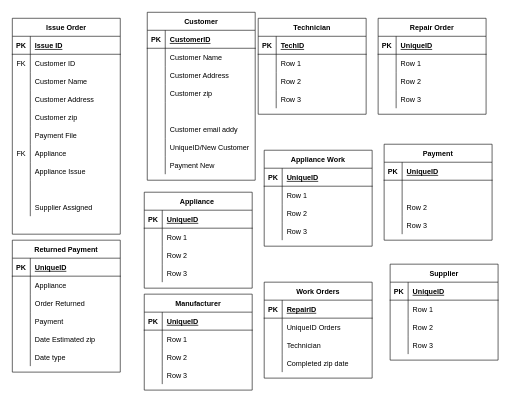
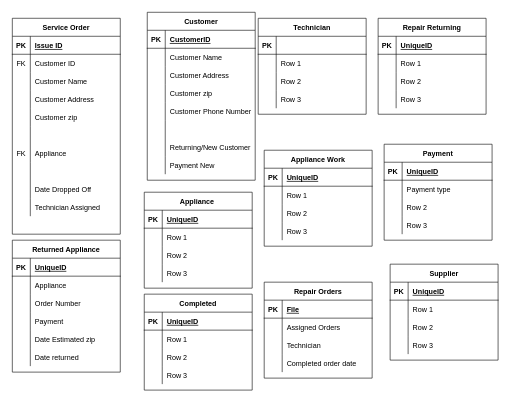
- <mxCell id="2" value="Issue Order" style="shape=table;startSize=30;container=1;collapsible=1;childLayout=tableLayout;fixedRows=1;rowLines=0;fontStyle=1;align=center;resizeLast=1;" vertex="1" parent="1"><mxGeometry x="20" y="30" width="180" height="360" as="geometry" /></mxCell>
+ <mxCell id="2" value="Service Order" style="shape=table;startSize=30;container=1;collapsible=1;childLayout=tableLayout;fixedRows=1;rowLines=0;fontStyle=1;align=center;resizeLast=1;" vertex="1" parent="1"><mxGeometry x="20" y="30" width="180" height="360" as="geometry" /></mxCell>
- <mxCell id="71" value="Repair Order" style="shape=table;startSize=30;container=1;collapsible=1;childLayout=tableLayout;fixedRows=1;rowLines=0;fontStyle=1;align=center;resizeLast=1;" vertex="1" parent="1"><mxGeometry x="630" y="30" width="180" height="160" as="geometry" /></mxCell>
+ <mxCell id="71" value="Repair Returning" style="shape=table;startSize=30;container=1;collapsible=1;childLayout=tableLayout;fixedRows=1;rowLines=0;fontStyle=1;align=center;resizeLast=1;" vertex="1" parent="1"><mxGeometry x="630" y="30" width="180" height="160" as="geometry" /></mxCell>
- <mxCell id="61" value="TechID" style="shape=partialRectangle;connectable=0;fillColor=none;top=0;left=0;bottom=0;right=0;align=left;spacingLeft=6;fontStyle=5;overflow=hidden;" vertex="1" parent="59"><mxGeometry x="30" width="150" height="30" as="geometry" /></mxCell>
+ <mxCell id="48" value="Customer Phone Number" style="shape=partialRectangle;connectable=0;fillColor=none;top=0;left=0;bottom=0;right=0;align=left;spacingLeft=6;overflow=hidden;" vertex="1" parent="46"><mxGeometry x="30" width="150" height="30" as="geometry" /></mxCell>
- <mxCell id="51" value="Customer email addy" style="shape=partialRectangle;connectable=0;fillColor=none;top=0;left=0;bottom=0;right=0;align=left;spacingLeft=6;overflow=hidden;" vertex="1" parent="49"><mxGeometry x="30" width="150" height="30" as="geometry" /></mxCell>
- <mxCell id="20" value="Payment File" style="shape=partialRectangle;connectable=0;fillColor=none;top=0;left=0;bottom=0;right=0;align=left;spacingLeft=6;overflow=hidden;" vertex="1" parent="18"><mxGeometry x="30" width="150" height="30" as="geometry" /></mxCell>
- <mxCell id="54" value="UniqueID/New Customer" style="shape=partialRectangle;connectable=0;fillColor=none;top=0;left=0;bottom=0;right=0;align=left;spacingLeft=6;overflow=hidden;" vertex="1" parent="52"><mxGeometry x="30" width="150" height="30" as="geometry" /></mxCell>
+ <mxCell id="54" value="Returning/New Customer" style="shape=partialRectangle;connectable=0;fillColor=none;top=0;left=0;bottom=0;right=0;align=left;spacingLeft=6;overflow=hidden;" vertex="1" parent="52"><mxGeometry x="30" width="150" height="30" as="geometry" /></mxCell>
- <mxCell id="26" value="Appliance Issue" style="shape=partialRectangle;connectable=0;fillColor=none;top=0;left=0;bottom=0;right=0;align=left;spacingLeft=6;overflow=hidden;" vertex="1" parent="24"><mxGeometry x="30" width="150" height="30" as="geometry" /></mxCell>
+ <mxCell id="29" value="Date Dropped Off" style="shape=partialRectangle;connectable=0;fillColor=none;top=0;left=0;bottom=0;right=0;align=left;spacingLeft=6;overflow=hidden;" vertex="1" parent="27"><mxGeometry x="30" width="150" height="30" as="geometry" /></mxCell>
+ <mxCell id="90" value="Payment type" style="shape=partialRectangle;connectable=0;fillColor=none;top=0;left=0;bottom=0;right=0;align=left;spacingLeft=6;overflow=hidden;" vertex="1" parent="88"><mxGeometry x="30" width="150" height="30" as="geometry" /></mxCell>
- <mxCell id="32" value="Supplier Assigned" style="shape=partialRectangle;connectable=0;fillColor=none;top=0;left=0;bottom=0;right=0;align=left;spacingLeft=6;overflow=hidden;" vertex="1" parent="30"><mxGeometry x="30" width="150" height="30" as="geometry" /></mxCell>
+ <mxCell id="32" value="Technician Assigned" style="shape=partialRectangle;connectable=0;fillColor=none;top=0;left=0;bottom=0;right=0;align=left;spacingLeft=6;overflow=hidden;" vertex="1" parent="30"><mxGeometry x="30" width="150" height="30" as="geometry" /></mxCell>
- <mxCell id="162" value="Returned Payment" style="shape=table;startSize=30;container=1;collapsible=1;childLayout=tableLayout;fixedRows=1;rowLines=0;fontStyle=1;align=center;resizeLast=1;" vertex="1" parent="1"><mxGeometry x="20" y="400" width="180" height="220" as="geometry" /></mxCell>
+ <mxCell id="162" value="Returned Appliance" style="shape=table;startSize=30;container=1;collapsible=1;childLayout=tableLayout;fixedRows=1;rowLines=0;fontStyle=1;align=center;resizeLast=1;" vertex="1" parent="1"><mxGeometry x="20" y="400" width="180" height="220" as="geometry" /></mxCell>
- <mxCell id="149" value="Work Orders" style="shape=table;startSize=30;container=1;collapsible=1;childLayout=tableLayout;fixedRows=1;rowLines=0;fontStyle=1;align=center;resizeLast=1;" vertex="1" parent="1"><mxGeometry x="440" y="470" width="180" height="160" as="geometry" /></mxCell>
+ <mxCell id="149" value="Repair Orders" style="shape=table;startSize=30;container=1;collapsible=1;childLayout=tableLayout;fixedRows=1;rowLines=0;fontStyle=1;align=center;resizeLast=1;" vertex="1" parent="1"><mxGeometry x="440" y="470" width="180" height="160" as="geometry" /></mxCell>
- <mxCell id="171" value="Order Returned" style="shape=partialRectangle;connectable=0;fillColor=none;top=0;left=0;bottom=0;right=0;align=left;spacingLeft=6;overflow=hidden;" vertex="1" parent="169"><mxGeometry x="30" width="150" height="30" as="geometry" /></mxCell>
+ <mxCell id="171" value="Order Number" style="shape=partialRectangle;connectable=0;fillColor=none;top=0;left=0;bottom=0;right=0;align=left;spacingLeft=6;overflow=hidden;" vertex="1" parent="169"><mxGeometry x="30" width="150" height="30" as="geometry" /></mxCell>
- <mxCell id="136" value="Manufacturer" style="shape=table;startSize=30;container=1;collapsible=1;childLayout=tableLayout;fixedRows=1;rowLines=0;fontStyle=1;align=center;resizeLast=1;" vertex="1" parent="1"><mxGeometry x="240" y="490" width="180" height="160" as="geometry" /></mxCell>
+ <mxCell id="136" value="Completed" style="shape=table;startSize=30;container=1;collapsible=1;childLayout=tableLayout;fixedRows=1;rowLines=0;fontStyle=1;align=center;resizeLast=1;" vertex="1" parent="1"><mxGeometry x="240" y="490" width="180" height="160" as="geometry" /></mxCell>
- <mxCell id="152" value="RepairID" style="shape=partialRectangle;connectable=0;fillColor=none;top=0;left=0;bottom=0;right=0;align=left;spacingLeft=6;fontStyle=5;overflow=hidden;" vertex="1" parent="150"><mxGeometry x="30" width="150" height="30" as="geometry" /></mxCell>
+ <mxCell id="152" value="File" style="shape=partialRectangle;connectable=0;fillColor=none;top=0;left=0;bottom=0;right=0;align=left;spacingLeft=6;fontStyle=5;overflow=hidden;" vertex="1" parent="150"><mxGeometry x="30" width="150" height="30" as="geometry" /></mxCell>
- <mxCell id="155" value="UniqueID Orders" style="shape=partialRectangle;connectable=0;fillColor=none;top=0;left=0;bottom=0;right=0;align=left;spacingLeft=6;overflow=hidden;" vertex="1" parent="153"><mxGeometry x="30" width="150" height="30" as="geometry" /></mxCell>
+ <mxCell id="155" value="Assigned Orders" style="shape=partialRectangle;connectable=0;fillColor=none;top=0;left=0;bottom=0;right=0;align=left;spacingLeft=6;overflow=hidden;" vertex="1" parent="153"><mxGeometry x="30" width="150" height="30" as="geometry" /></mxCell>
- <mxCell id="180" value="Date type" style="shape=partialRectangle;connectable=0;fillColor=none;top=0;left=0;bottom=0;right=0;align=left;spacingLeft=6;overflow=hidden;" vertex="1" parent="178"><mxGeometry x="30" width="150" height="30" as="geometry" /></mxCell>
+ <mxCell id="180" value="Date returned" style="shape=partialRectangle;connectable=0;fillColor=none;top=0;left=0;bottom=0;right=0;align=left;spacingLeft=6;overflow=hidden;" vertex="1" parent="178"><mxGeometry x="30" width="150" height="30" as="geometry" /></mxCell>
- <mxCell id="161" value="Completed zip date" style="shape=partialRectangle;connectable=0;fillColor=none;top=0;left=0;bottom=0;right=0;align=left;spacingLeft=6;overflow=hidden;" vertex="1" parent="159"><mxGeometry x="30" width="150" height="30" as="geometry" /></mxCell>
+ <mxCell id="161" value="Completed order date" style="shape=partialRectangle;connectable=0;fillColor=none;top=0;left=0;bottom=0;right=0;align=left;spacingLeft=6;overflow=hidden;" vertex="1" parent="159"><mxGeometry x="30" width="150" height="30" as="geometry" /></mxCell>
